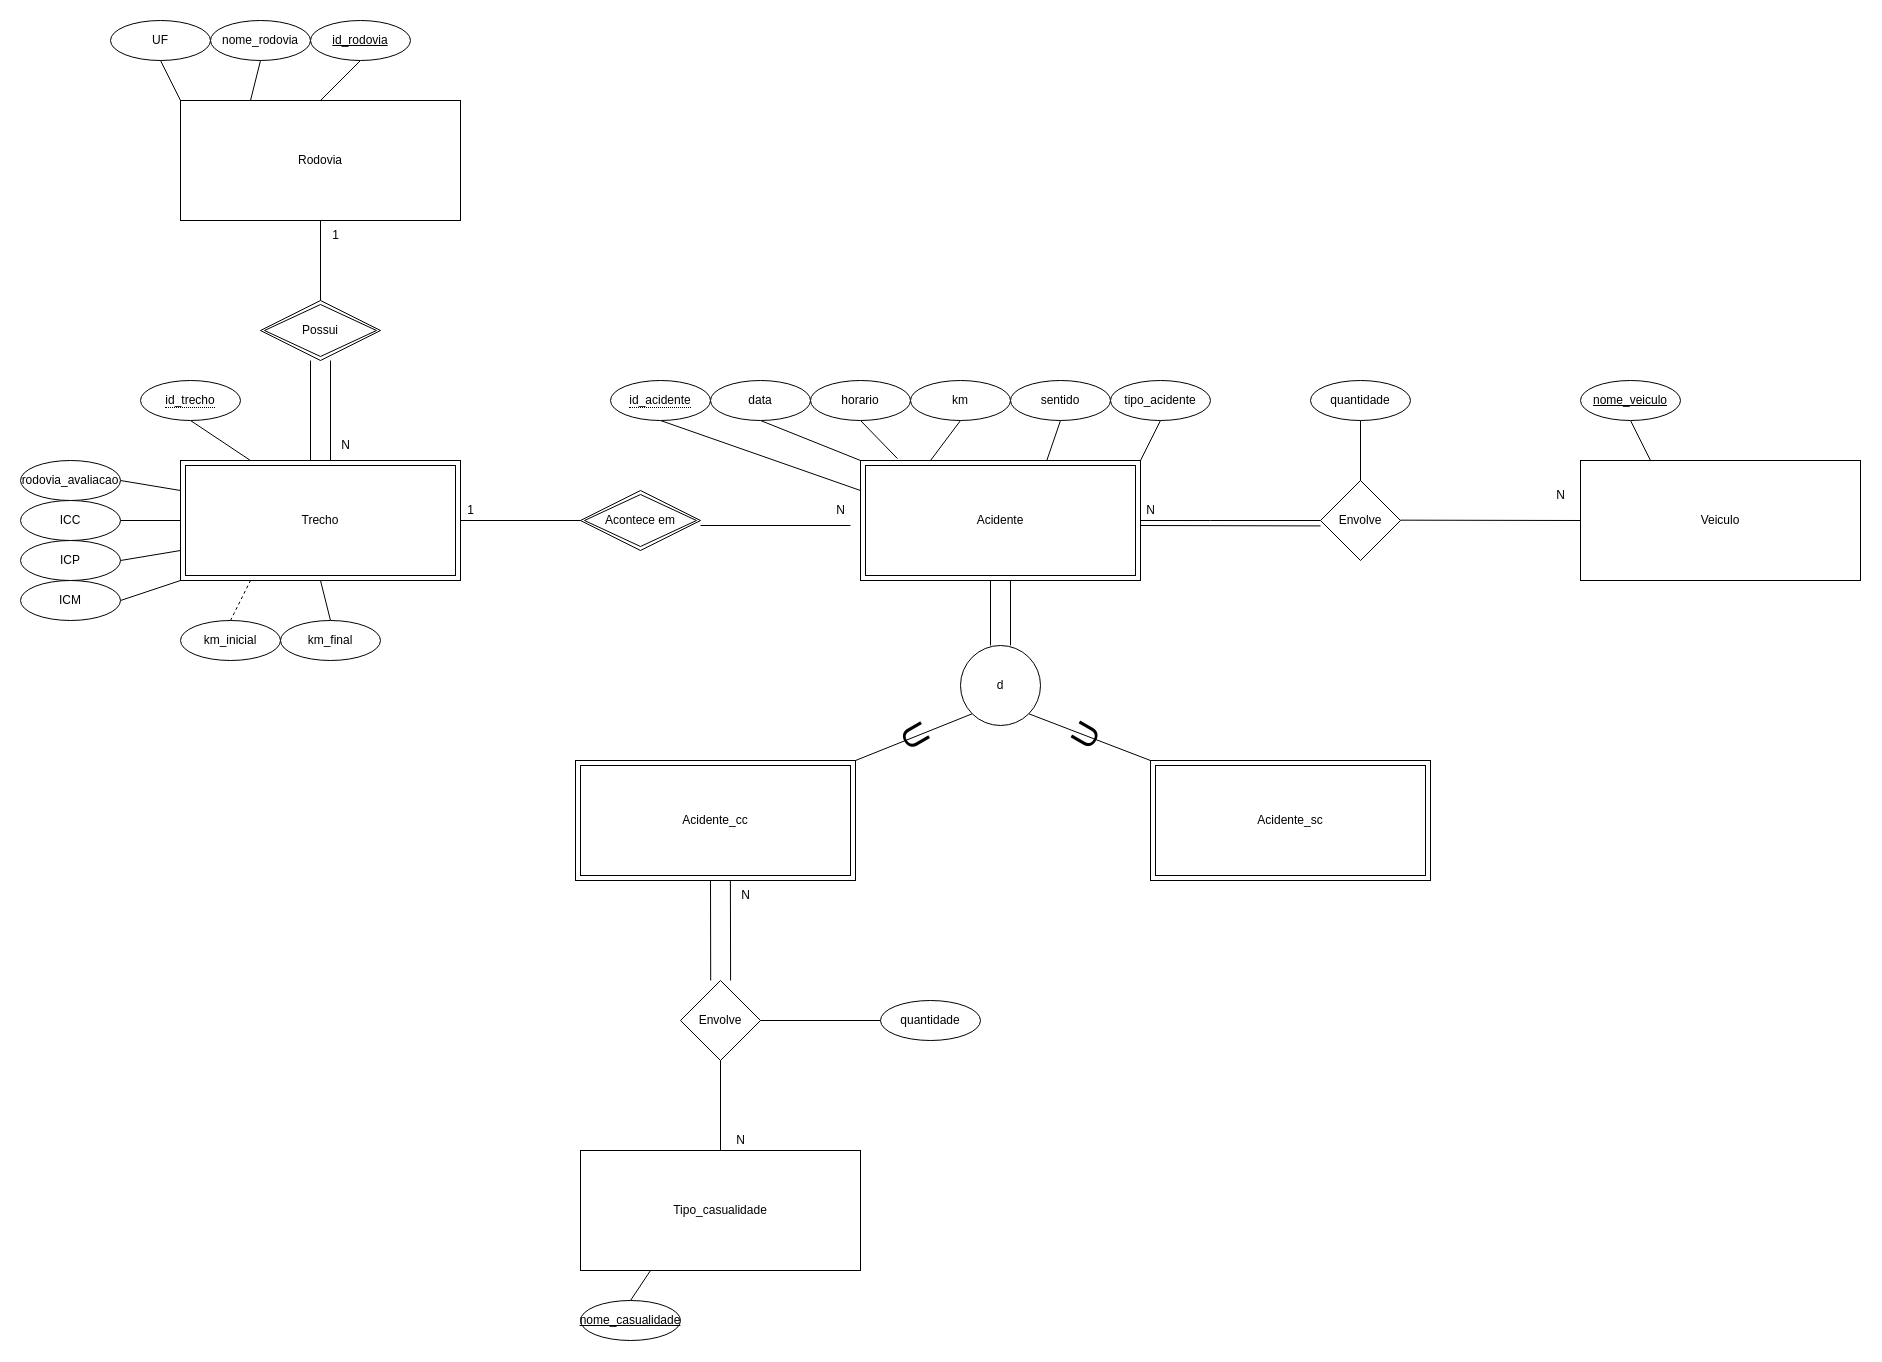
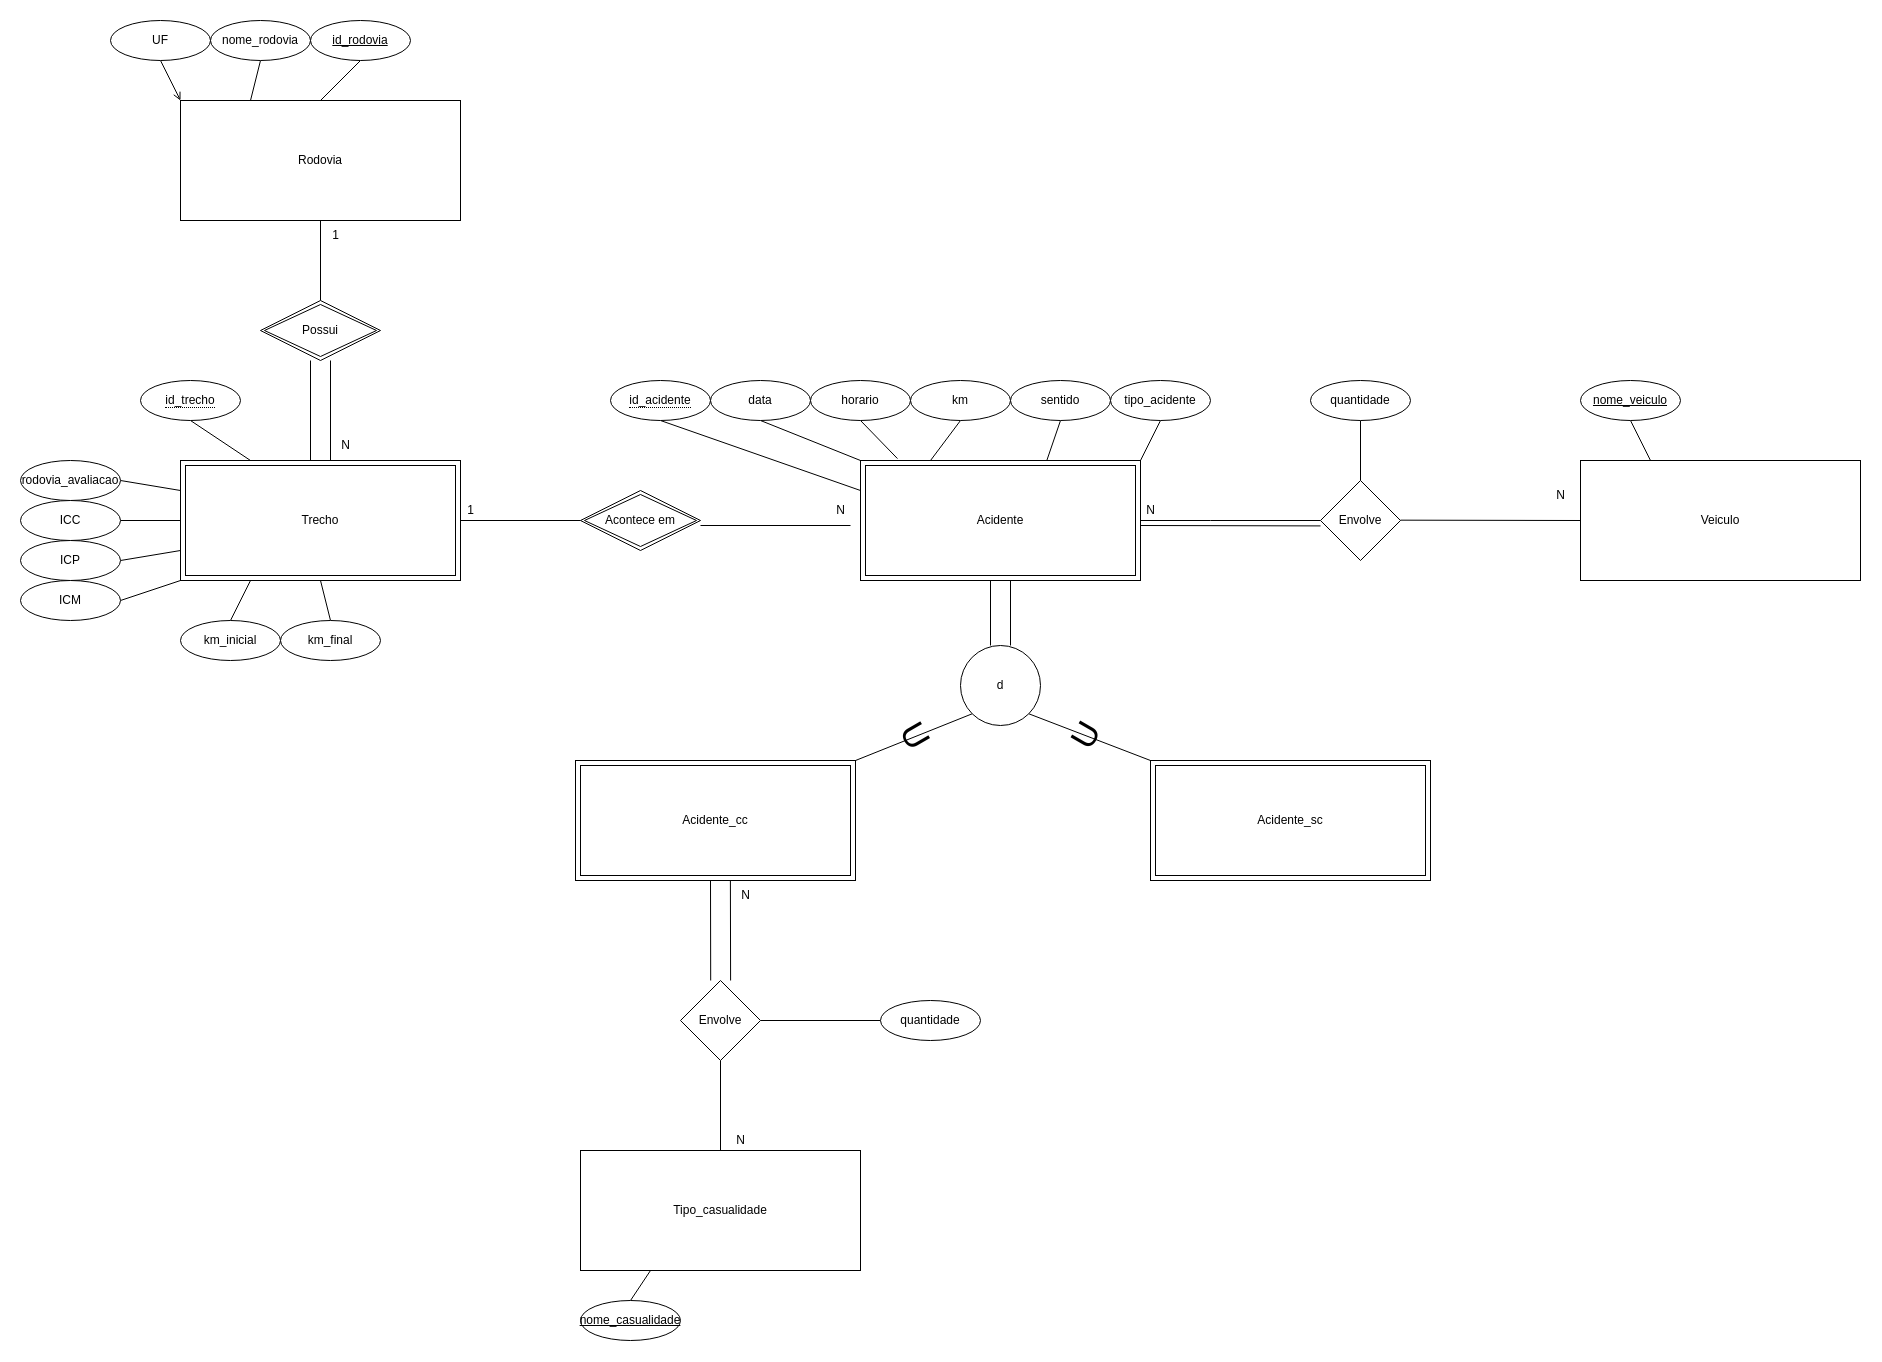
- <mxCell id="36" style="edgeStyle=none;rounded=0;orthogonalLoop=1;jettySize=auto;html=1;exitX=0.5;exitY=1;exitDx=0;exitDy=0;entryX=0;entryY=0;entryDx=0;entryDy=0;endArrow=none;endFill=0;" parent="1" source="66" target="35" edge="1"><mxGeometry relative="1" as="geometry"><mxPoint x="160" y="55" as="sourcePoint" /></mxGeometry></mxCell>
+ <mxCell id="36" style="edgeStyle=none;rounded=0;orthogonalLoop=1;jettySize=auto;html=1;exitX=0.5;exitY=1;exitDx=0;exitDy=0;entryX=0;entryY=0;entryDx=0;entryDy=0;endArrow=open;endFill=0;" parent="1" source="66" target="35" edge="1"><mxGeometry relative="1" as="geometry"><mxPoint x="160" y="55" as="sourcePoint" /></mxGeometry></mxCell>
- <mxCell id="49" style="edgeStyle=none;rounded=0;orthogonalLoop=1;jettySize=auto;html=1;exitX=0.5;exitY=0;exitDx=0;exitDy=0;entryX=0.25;entryY=1;entryDx=0;entryDy=0;endArrow=none;endFill=0;dashed=1;" parent="1" source="70" target="38" edge="1"><mxGeometry relative="1" as="geometry"><mxPoint x="230" y="620" as="sourcePoint" /></mxGeometry></mxCell>
+ <mxCell id="49" style="edgeStyle=none;rounded=0;orthogonalLoop=1;jettySize=auto;html=1;exitX=0.5;exitY=0;exitDx=0;exitDy=0;entryX=0.25;entryY=1;entryDx=0;entryDy=0;endArrow=none;endFill=0;" parent="1" source="70" target="38" edge="1"><mxGeometry relative="1" as="geometry"><mxPoint x="230" y="620" as="sourcePoint" /></mxGeometry></mxCell>
